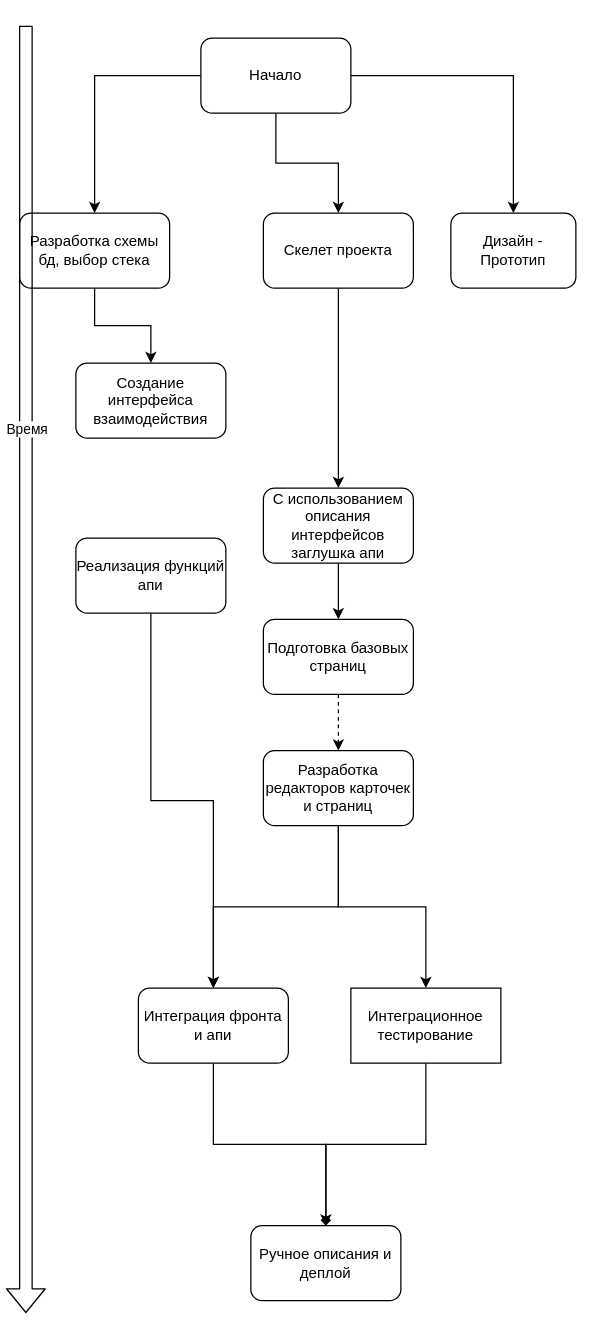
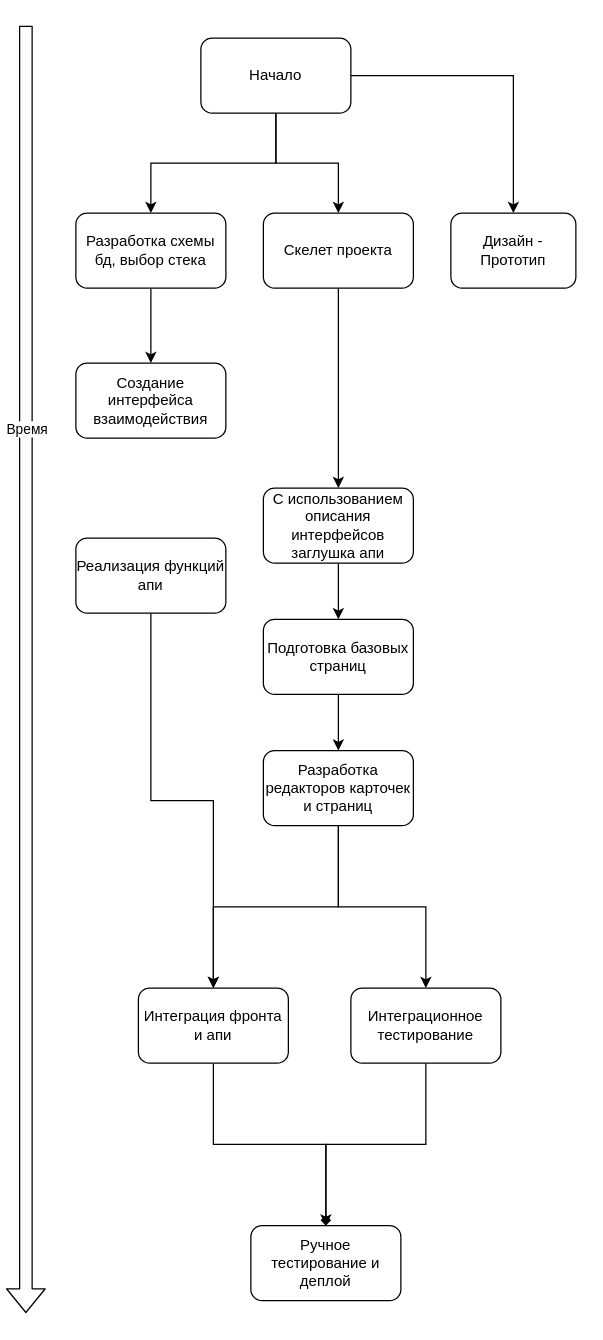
- <mxCell id="7" value="Разработка схемы бд, выбор стека" style="rounded=1;whiteSpace=wrap;html=1;" vertex="1" parent="1"><mxGeometry x="15" y="170" width="120" height="60" as="geometry" /></mxCell>
+ <mxCell id="7" value="Разработка схемы бд, выбор стека" style="rounded=1;whiteSpace=wrap;html=1;" vertex="1" parent="1"><mxGeometry x="60" y="170" width="120" height="60" as="geometry" /></mxCell>
- <mxCell id="16" value="" style="edgeStyle=orthogonalEdgeStyle;rounded=0;orthogonalLoop=1;jettySize=auto;html=1;dashed=1;" edge="1" parent="1" source="17" target="20"><mxGeometry relative="1" as="geometry" /></mxCell>
+ <mxCell id="16" value="" style="edgeStyle=orthogonalEdgeStyle;rounded=0;orthogonalLoop=1;jettySize=auto;html=1;" edge="1" parent="1" source="17" target="20"><mxGeometry relative="1" as="geometry" /></mxCell>
- <mxCell id="26" value="Интеграционное тестирование" style="whiteSpace=wrap;html=1;rounded=0;" vertex="1" parent="1"><mxGeometry x="280" y="790" width="120" height="60" as="geometry" /></mxCell>
+ <mxCell id="26" value="Интеграционное тестирование" style="whiteSpace=wrap;html=1;rounded=1;" vertex="1" parent="1"><mxGeometry x="280" y="790" width="120" height="60" as="geometry" /></mxCell>
- <mxCell id="27" value="Ручное описания и деплой" style="whiteSpace=wrap;html=1;rounded=1;" vertex="1" parent="1"><mxGeometry x="200" y="980" width="120" height="60" as="geometry" /></mxCell>
+ <mxCell id="27" value="Ручное тестирование и деплой" style="whiteSpace=wrap;html=1;rounded=1;" vertex="1" parent="1"><mxGeometry x="200" y="980" width="120" height="60" as="geometry" /></mxCell>
